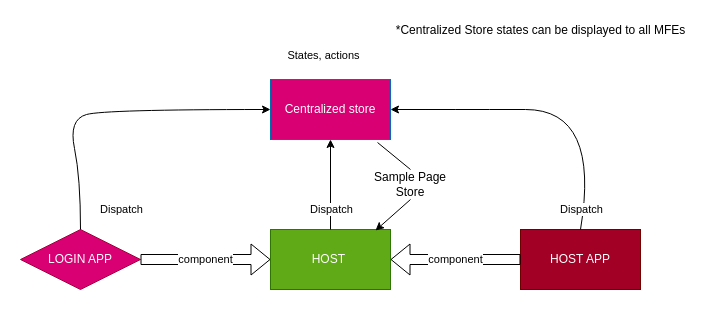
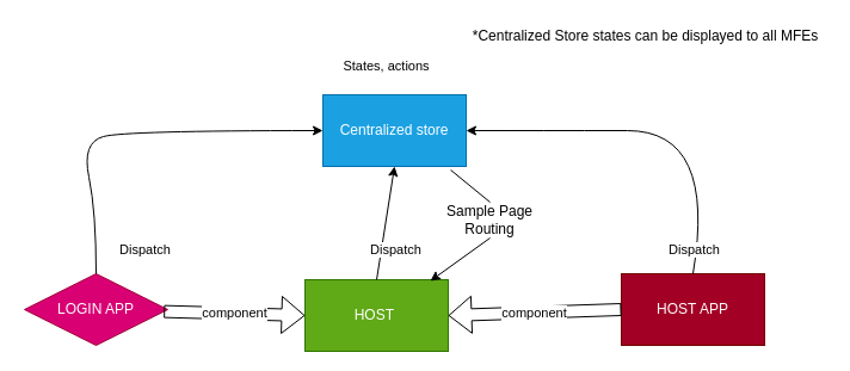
- <mxCell id="8" value="Centralized store" style="rounded=0;whiteSpace=wrap;html=1;fillColor=#d80073;fontColor=#ffffff;strokeColor=#006EAF;" parent="1" vertex="1"><mxGeometry x="270" y="79" width="120" height="60" as="geometry" /></mxCell>
+ <mxCell id="8" value="Centralized store" style="rounded=0;whiteSpace=wrap;html=1;fillColor=#1ba1e2;fontColor=#ffffff;strokeColor=#006EAF;" parent="1" vertex="1"><mxGeometry x="270" y="79" width="120" height="60" as="geometry" /></mxCell>
- <mxCell id="17" value="Sample Page Store" style="text;html=1;strokeColor=none;fillColor=none;align=center;verticalAlign=middle;whiteSpace=wrap;rounded=0;" parent="1" vertex="1"><mxGeometry x="365" y="169" width="90" height="30" as="geometry" /></mxCell>
+ <mxCell id="17" value="Sample Page Routing" style="text;html=1;strokeColor=none;fillColor=none;align=center;verticalAlign=middle;whiteSpace=wrap;rounded=0;" parent="1" vertex="1"><mxGeometry x="365" y="169" width="90" height="30" as="geometry" /></mxCell>
- <mxCell id="3" value="HOST&amp;nbsp;" style="rounded=0;whiteSpace=wrap;html=1;fillColor=#60a917;fontColor=#ffffff;strokeColor=#2D7600;" parent="1" vertex="1"><mxGeometry x="270" y="229" width="120" height="60" as="geometry" /></mxCell>
+ <mxCell id="3" value="HOST&amp;nbsp;" style="rounded=0;whiteSpace=wrap;html=1;fillColor=#60a917;fontColor=#ffffff;strokeColor=#2D7600;" parent="1" vertex="1"><mxGeometry x="255" y="234" width="120" height="60" as="geometry" /></mxCell>
